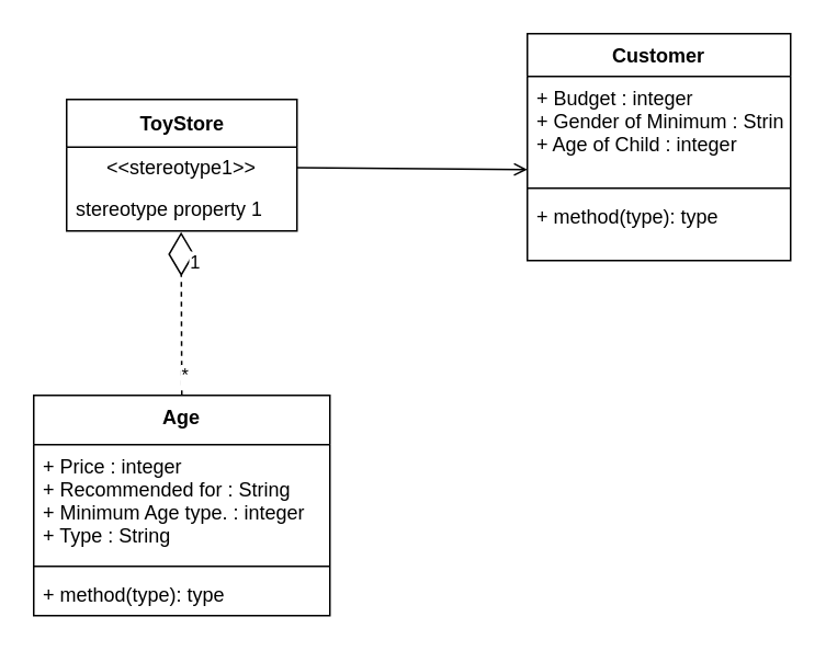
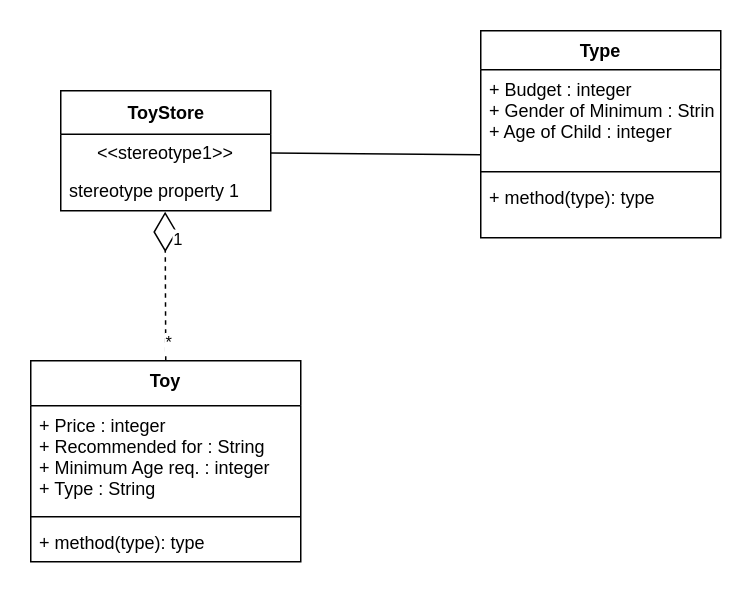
- <mxCell id="5" value="Customer" style="swimlane;fontStyle=1;align=center;verticalAlign=top;childLayout=stackLayout;horizontal=1;startSize=26;horizontalStack=0;resizeParent=1;resizeParentMax=0;resizeLast=0;collapsible=1;marginBottom=0;" vertex="1" parent="1"><mxGeometry x="320" y="20" width="160" height="138" as="geometry" /></mxCell>
+ <mxCell id="5" value="Type" style="swimlane;fontStyle=1;align=center;verticalAlign=top;childLayout=stackLayout;horizontal=1;startSize=26;horizontalStack=0;resizeParent=1;resizeParentMax=0;resizeLast=0;collapsible=1;marginBottom=0;" vertex="1" parent="1"><mxGeometry x="320" y="20" width="160" height="138" as="geometry" /></mxCell>
- <mxCell id="13" value="" style="endArrow=open;html=1;entryX=0;entryY=0.886;entryDx=0;entryDy=0;entryPerimeter=0;exitX=1;exitY=0.5;exitDx=0;exitDy=0;" edge="1" parent="1" source="3" target="6"><mxGeometry width="50" height="50" relative="1" as="geometry"><mxPoint x="180" y="210" as="sourcePoint" /><mxPoint x="230" y="160" as="targetPoint" /></mxGeometry></mxCell>
+ <mxCell id="13" value="" style="endArrow=none;html=1;entryX=0;entryY=0.886;entryDx=0;entryDy=0;entryPerimeter=0;exitX=1;exitY=0.5;exitDx=0;exitDy=0;" edge="1" parent="1" source="3" target="6"><mxGeometry width="50" height="50" relative="1" as="geometry"><mxPoint x="180" y="210" as="sourcePoint" /><mxPoint x="230" y="160" as="targetPoint" /></mxGeometry></mxCell>
- <mxCell id="9" value="Age" style="swimlane;fontStyle=1;align=center;verticalAlign=top;childLayout=stackLayout;horizontal=1;startSize=30;horizontalStack=0;resizeParent=1;resizeParentMax=0;resizeLast=0;collapsible=1;marginBottom=0;" vertex="1" parent="1"><mxGeometry x="20" y="240" width="180" height="134" as="geometry" /></mxCell>
+ <mxCell id="9" value="Toy" style="swimlane;fontStyle=1;align=center;verticalAlign=top;childLayout=stackLayout;horizontal=1;startSize=30;horizontalStack=0;resizeParent=1;resizeParentMax=0;resizeLast=0;collapsible=1;marginBottom=0;" vertex="1" parent="1"><mxGeometry x="20" y="240" width="180" height="134" as="geometry" /></mxCell>
- <mxCell id="10" value="+ Price : integer&#10;+ Recommended for : String&#10;+ Minimum Age type. : integer&#10;+ Type : String" style="text;strokeColor=none;fillColor=none;align=left;verticalAlign=top;spacingLeft=4;spacingRight=4;overflow=hidden;rotatable=0;points=[[0,0.5],[1,0.5]];portConstraint=eastwest;" vertex="1" parent="9"><mxGeometry y="30" width="180" height="70" as="geometry" /></mxCell>
+ <mxCell id="10" value="+ Price : integer&#10;+ Recommended for : String&#10;+ Minimum Age req. : integer&#10;+ Type : String" style="text;strokeColor=none;fillColor=none;align=left;verticalAlign=top;spacingLeft=4;spacingRight=4;overflow=hidden;rotatable=0;points=[[0,0.5],[1,0.5]];portConstraint=eastwest;" vertex="1" parent="9"><mxGeometry y="30" width="180" height="70" as="geometry" /></mxCell>
